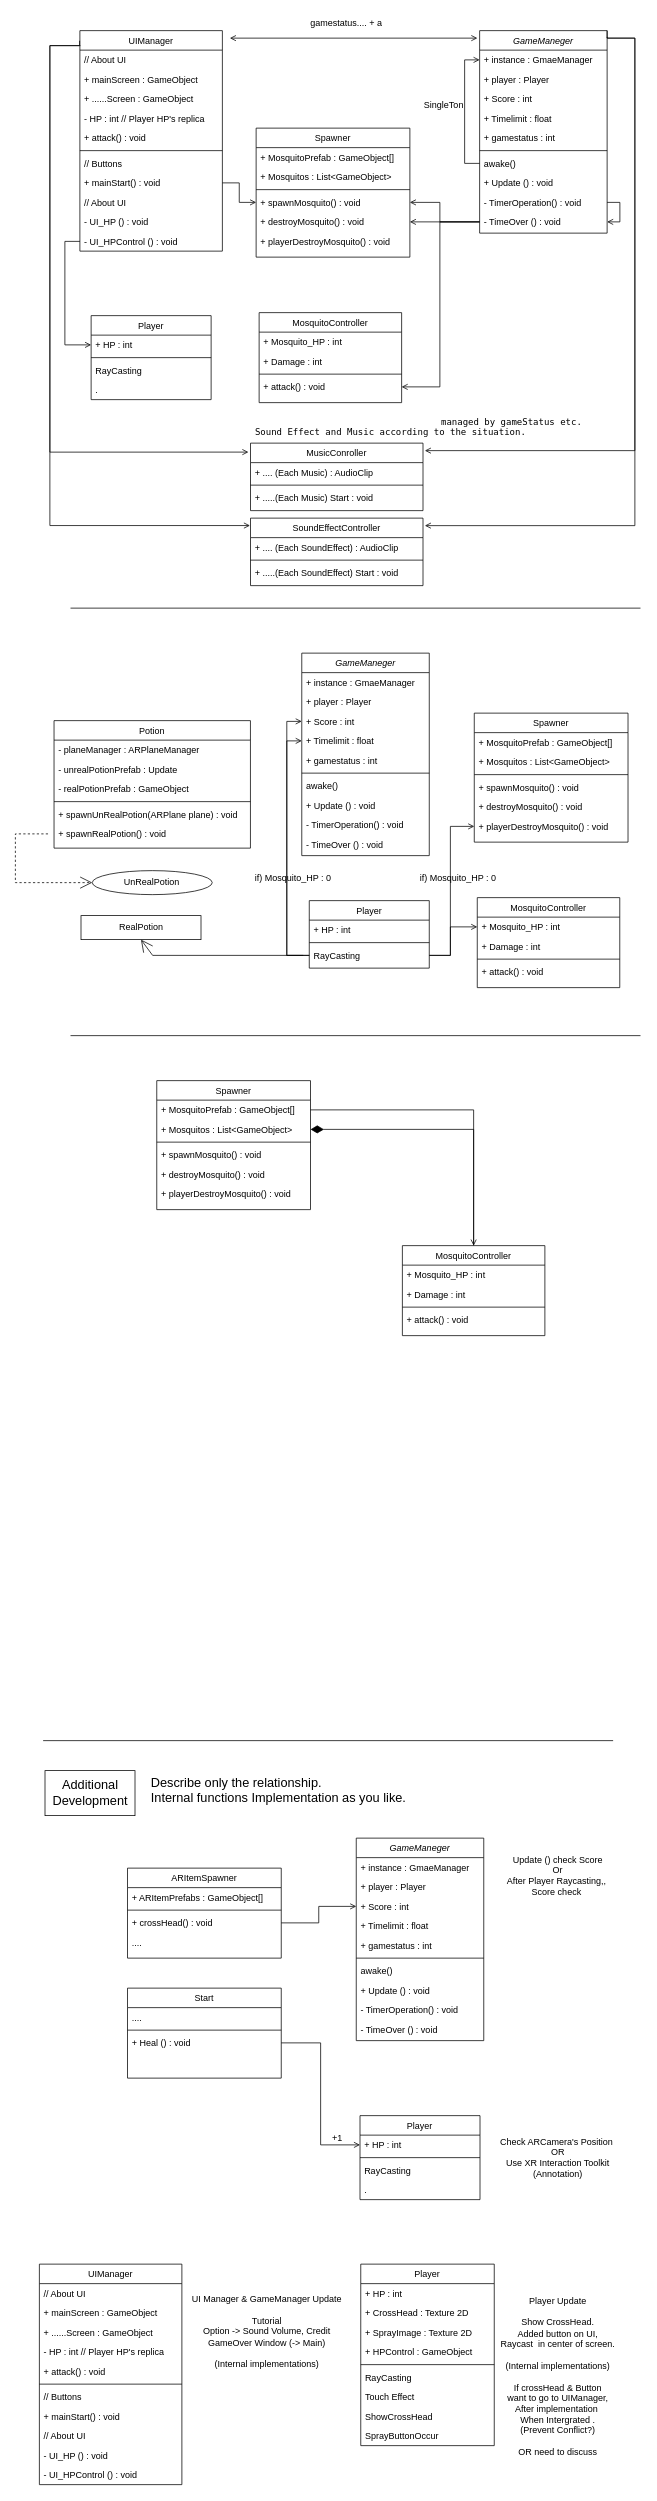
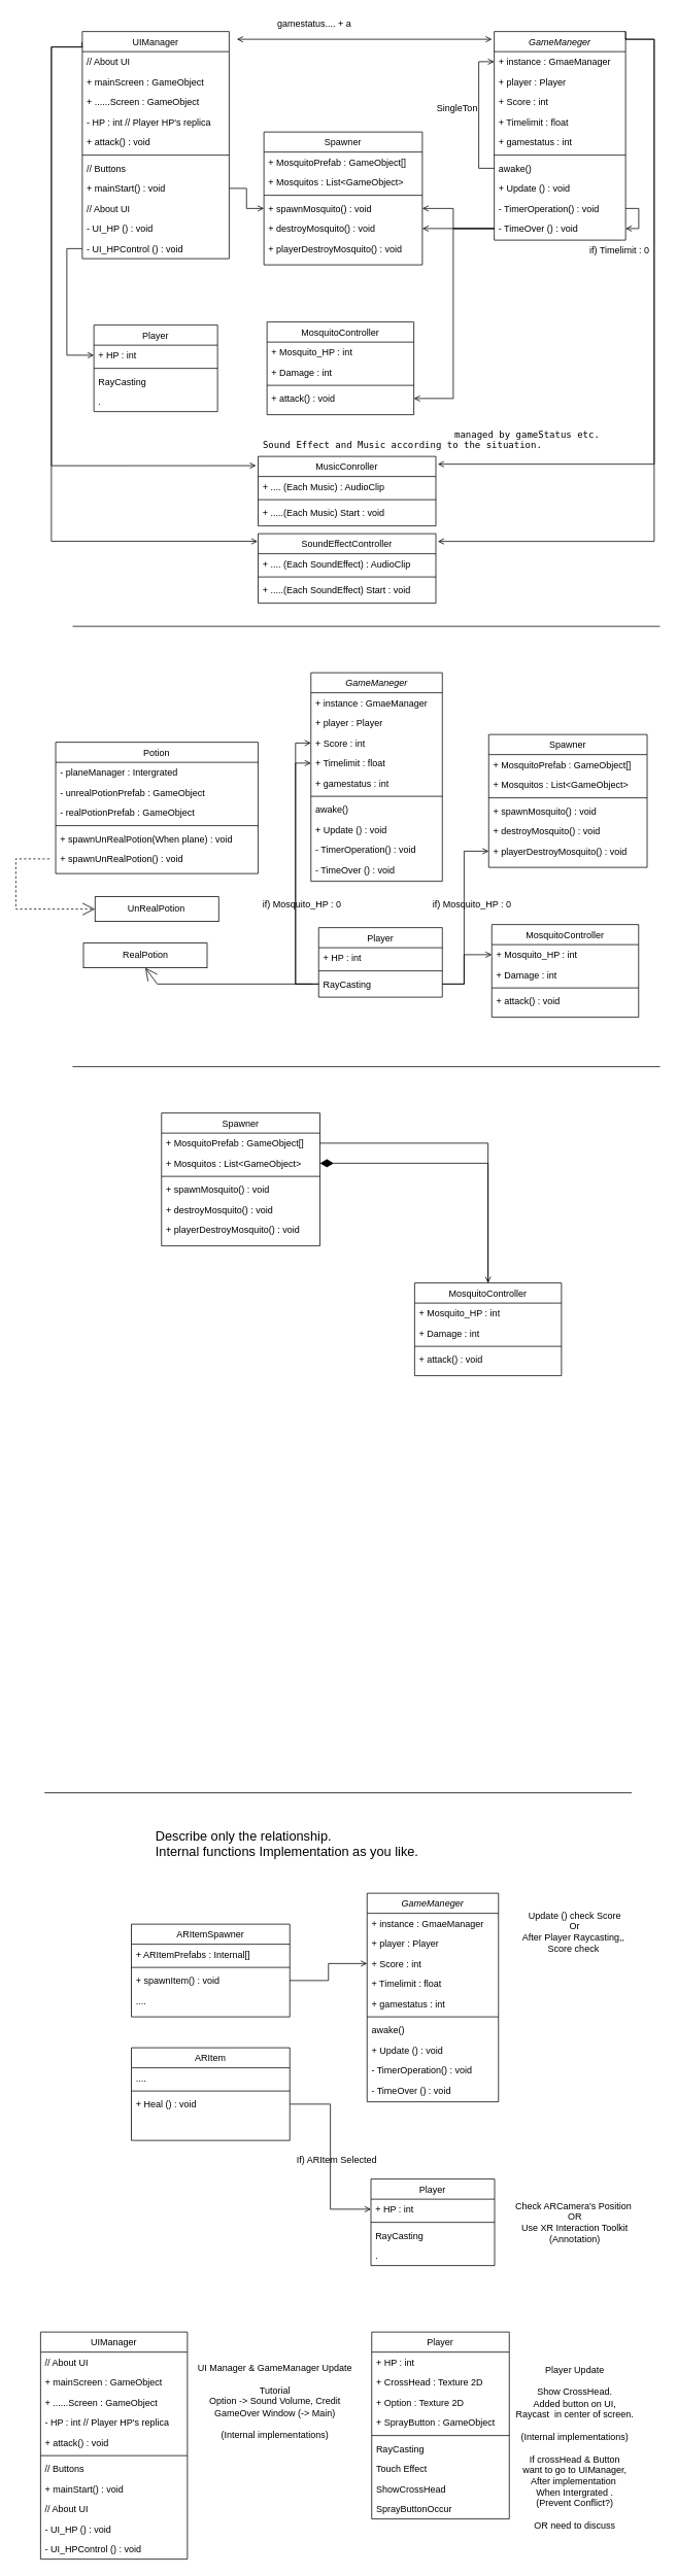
- <mxCell id="39" value="gamestatus.... + a" style="text;html=1;align=center;verticalAlign=middle;resizable=0;points=[];autosize=1;strokeColor=none;fillColor=none;" parent="1" vertex="1"><mxGeometry x="406" y="20" width="110" height="20" as="geometry" /></mxCell>
+ <mxCell id="39" value="gamestatus.... + a" style="text;html=1;align=center;verticalAlign=middle;resizable=0;points=[];autosize=1;strokeColor=none;fillColor=none;" parent="1" vertex="1"><mxGeometry x="351" y="20" width="110" height="20" as="geometry" /></mxCell>
+ <mxCell id="25" value="if) Timelimit : 0" style="text;html=1;align=center;verticalAlign=middle;resizable=0;points=[];autosize=1;strokeColor=none;fillColor=none;" parent="1" vertex="1"><mxGeometry x="756" y="314" width="90" height="20" as="geometry" /></mxCell>
- <mxCell id="175" value="- planeManager : ARPlaneManager" style="text;align=left;verticalAlign=top;spacingLeft=4;spacingRight=4;overflow=hidden;rotatable=0;points=[[0,0.5],[1,0.5]];portConstraint=eastwest;rounded=0;shadow=0;html=0;" vertex="1" parent="174"><mxGeometry y="26" width="261.87" height="26" as="geometry" /></mxCell>
+ <mxCell id="175" value="- planeManager : Intergrated" style="text;align=left;verticalAlign=top;spacingLeft=4;spacingRight=4;overflow=hidden;rotatable=0;points=[[0,0.5],[1,0.5]];portConstraint=eastwest;rounded=0;shadow=0;html=0;" vertex="1" parent="174"><mxGeometry y="26" width="261.87" height="26" as="geometry" /></mxCell>
- <mxCell id="176" value="- unrealPotionPrefab : Update" style="text;align=left;verticalAlign=top;spacingLeft=4;spacingRight=4;overflow=hidden;rotatable=0;points=[[0,0.5],[1,0.5]];portConstraint=eastwest;" vertex="1" parent="174"><mxGeometry y="52" width="261.87" height="26" as="geometry" /></mxCell>
+ <mxCell id="176" value="- unrealPotionPrefab : GameObject" style="text;align=left;verticalAlign=top;spacingLeft=4;spacingRight=4;overflow=hidden;rotatable=0;points=[[0,0.5],[1,0.5]];portConstraint=eastwest;" vertex="1" parent="174"><mxGeometry y="52" width="261.87" height="26" as="geometry" /></mxCell>
- <mxCell id="179" value="+ spawnUnRealPotion(ARPlane plane) : void" style="text;align=left;verticalAlign=top;spacingLeft=4;spacingRight=4;overflow=hidden;rotatable=0;points=[[0,0.5],[1,0.5]];portConstraint=eastwest;" vertex="1" parent="174"><mxGeometry y="112" width="261.87" height="26" as="geometry" /></mxCell>
+ <mxCell id="179" value="+ spawnUnRealPotion(When plane) : void" style="text;align=left;verticalAlign=top;spacingLeft=4;spacingRight=4;overflow=hidden;rotatable=0;points=[[0,0.5],[1,0.5]];portConstraint=eastwest;" vertex="1" parent="174"><mxGeometry y="112" width="261.87" height="26" as="geometry" /></mxCell>
- <mxCell id="180" value="+ spawnRealPotion() : void" style="text;align=left;verticalAlign=top;spacingLeft=4;spacingRight=4;overflow=hidden;rotatable=0;points=[[0,0.5],[1,0.5]];portConstraint=eastwest;" vertex="1" parent="174"><mxGeometry y="138" width="261.87" height="26" as="geometry" /></mxCell>
+ <mxCell id="180" value="+ spawnUnRealPotion() : void" style="text;align=left;verticalAlign=top;spacingLeft=4;spacingRight=4;overflow=hidden;rotatable=0;points=[[0,0.5],[1,0.5]];portConstraint=eastwest;" vertex="1" parent="174"><mxGeometry y="138" width="261.87" height="26" as="geometry" /></mxCell>
- <mxCell id="182" value="UnRealPotion" style="ellipse;whiteSpace=wrap;html=1;hachureGap=4;" vertex="1" parent="1"><mxGeometry x="122.49" y="1160" width="160" height="32" as="geometry" /></mxCell>
+ <mxCell id="182" value="UnRealPotion" style="rounded=0;whiteSpace=wrap;html=1;hachureGap=4;" vertex="1" parent="1"><mxGeometry x="122.49" y="1160" width="160" height="32" as="geometry" /></mxCell>
- <mxCell id="100" value="&lt;font style=&quot;font-size: 17px&quot;&gt;Additional Development&lt;/font&gt;" style="rounded=0;whiteSpace=wrap;html=1;" parent="1" vertex="1"><mxGeometry x="59.5" y="2360" width="120" height="60" as="geometry" /></mxCell>
- <mxCell id="105" value="+ ARItemPrefabs : GameObject[]" style="text;align=left;verticalAlign=top;spacingLeft=4;spacingRight=4;overflow=hidden;rotatable=0;points=[[0,0.5],[1,0.5]];portConstraint=eastwest;rounded=0;shadow=0;html=0;" parent="104" vertex="1"><mxGeometry y="26" width="205" height="26" as="geometry" /></mxCell>
+ <mxCell id="105" value="+ ARItemPrefabs : Internal[]" style="text;align=left;verticalAlign=top;spacingLeft=4;spacingRight=4;overflow=hidden;rotatable=0;points=[[0,0.5],[1,0.5]];portConstraint=eastwest;rounded=0;shadow=0;html=0;" parent="104" vertex="1"><mxGeometry y="26" width="205" height="26" as="geometry" /></mxCell>
- <mxCell id="107" value="+ crossHead() : void" style="text;align=left;verticalAlign=top;spacingLeft=4;spacingRight=4;overflow=hidden;rotatable=0;points=[[0,0.5],[1,0.5]];portConstraint=eastwest;" parent="104" vertex="1"><mxGeometry y="60" width="205" height="26" as="geometry" /></mxCell>
+ <mxCell id="107" value="+ spawnItem() : void" style="text;align=left;verticalAlign=top;spacingLeft=4;spacingRight=4;overflow=hidden;rotatable=0;points=[[0,0.5],[1,0.5]];portConstraint=eastwest;" parent="104" vertex="1"><mxGeometry y="60" width="205" height="26" as="geometry" /></mxCell>
- <mxCell id="109" value="Start" style="swimlane;fontStyle=0;align=center;verticalAlign=top;childLayout=stackLayout;horizontal=1;startSize=26;horizontalStack=0;resizeParent=1;resizeLast=0;collapsible=1;marginBottom=0;rounded=0;shadow=0;strokeWidth=1;" parent="1" vertex="1"><mxGeometry x="169.5" y="2650" width="205" height="120" as="geometry"><mxRectangle x="550" y="140" width="160" height="26" as="alternateBounds" /></mxGeometry></mxCell>
+ <mxCell id="109" value="ARItem" style="swimlane;fontStyle=0;align=center;verticalAlign=top;childLayout=stackLayout;horizontal=1;startSize=26;horizontalStack=0;resizeParent=1;resizeLast=0;collapsible=1;marginBottom=0;rounded=0;shadow=0;strokeWidth=1;" parent="1" vertex="1"><mxGeometry x="169.5" y="2650" width="205" height="120" as="geometry"><mxRectangle x="550" y="140" width="160" height="26" as="alternateBounds" /></mxGeometry></mxCell>
+ <mxCell id="133" value="If) ARItem Selected" style="text;html=1;align=center;verticalAlign=middle;resizable=0;points=[];autosize=1;strokeColor=none;fillColor=none;" parent="1" vertex="1"><mxGeometry x="374.5" y="2786" width="120" height="20" as="geometry" /></mxCell>
- <mxCell id="134" value="+1" style="text;html=1;align=center;verticalAlign=middle;resizable=0;points=[];autosize=1;strokeColor=none;fillColor=none;" parent="1" vertex="1"><mxGeometry x="433.5" y="2840" width="30" height="20" as="geometry" /></mxCell>
- <mxCell id="152" value="+ SprayImage : Texture 2D" style="text;align=left;verticalAlign=top;spacingLeft=4;spacingRight=4;overflow=hidden;rotatable=0;points=[[0,0.5],[1,0.5]];portConstraint=eastwest;" parent="149" vertex="1"><mxGeometry y="78" width="178" height="26" as="geometry" /></mxCell>
+ <mxCell id="152" value="+ Option : Texture 2D" style="text;align=left;verticalAlign=top;spacingLeft=4;spacingRight=4;overflow=hidden;rotatable=0;points=[[0,0.5],[1,0.5]];portConstraint=eastwest;" parent="149" vertex="1"><mxGeometry y="78" width="178" height="26" as="geometry" /></mxCell>
- <mxCell id="153" value="+ HPControl : GameObject" style="text;align=left;verticalAlign=top;spacingLeft=4;spacingRight=4;overflow=hidden;rotatable=0;points=[[0,0.5],[1,0.5]];portConstraint=eastwest;" parent="149" vertex="1"><mxGeometry y="104" width="178" height="26" as="geometry" /></mxCell>
+ <mxCell id="153" value="+ SprayButton : GameObject" style="text;align=left;verticalAlign=top;spacingLeft=4;spacingRight=4;overflow=hidden;rotatable=0;points=[[0,0.5],[1,0.5]];portConstraint=eastwest;" parent="149" vertex="1"><mxGeometry y="104" width="178" height="26" as="geometry" /></mxCell>
